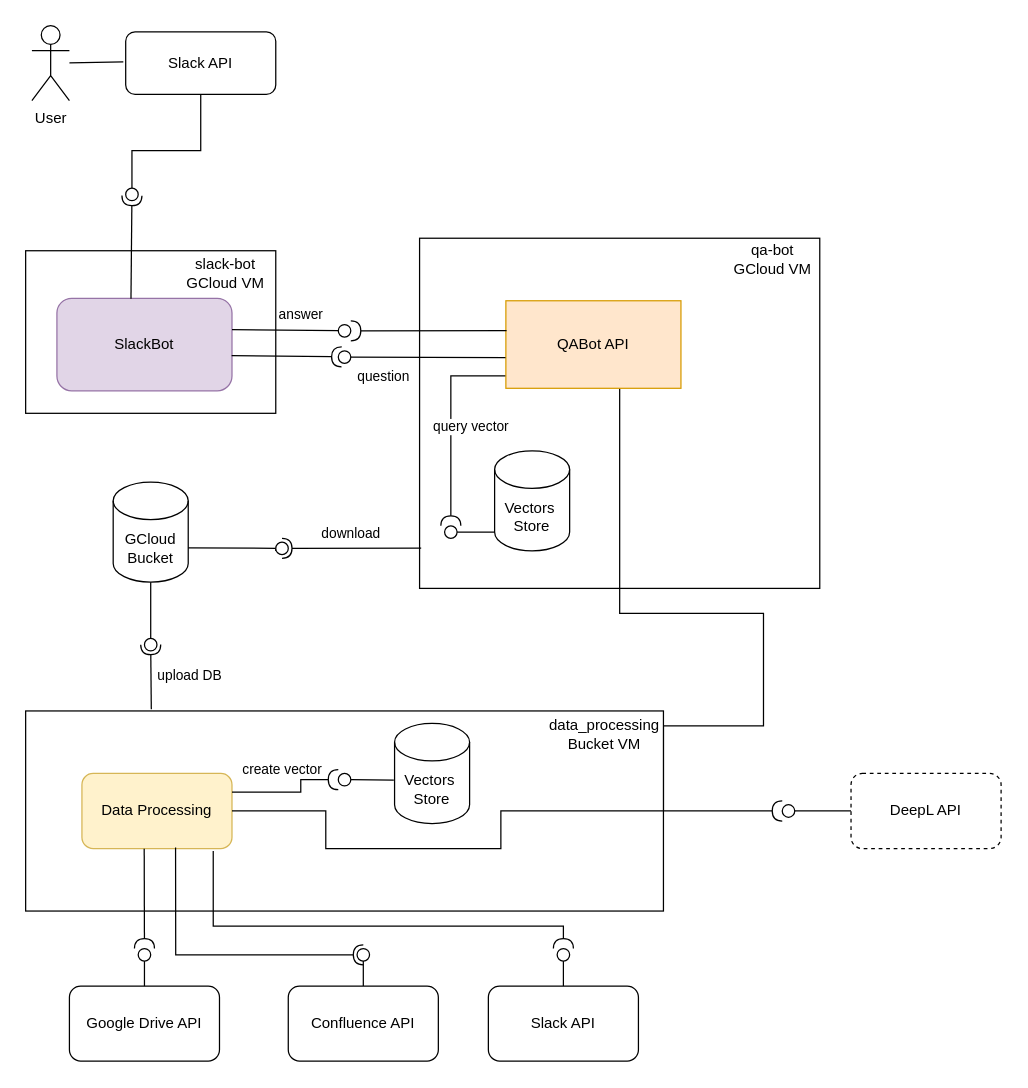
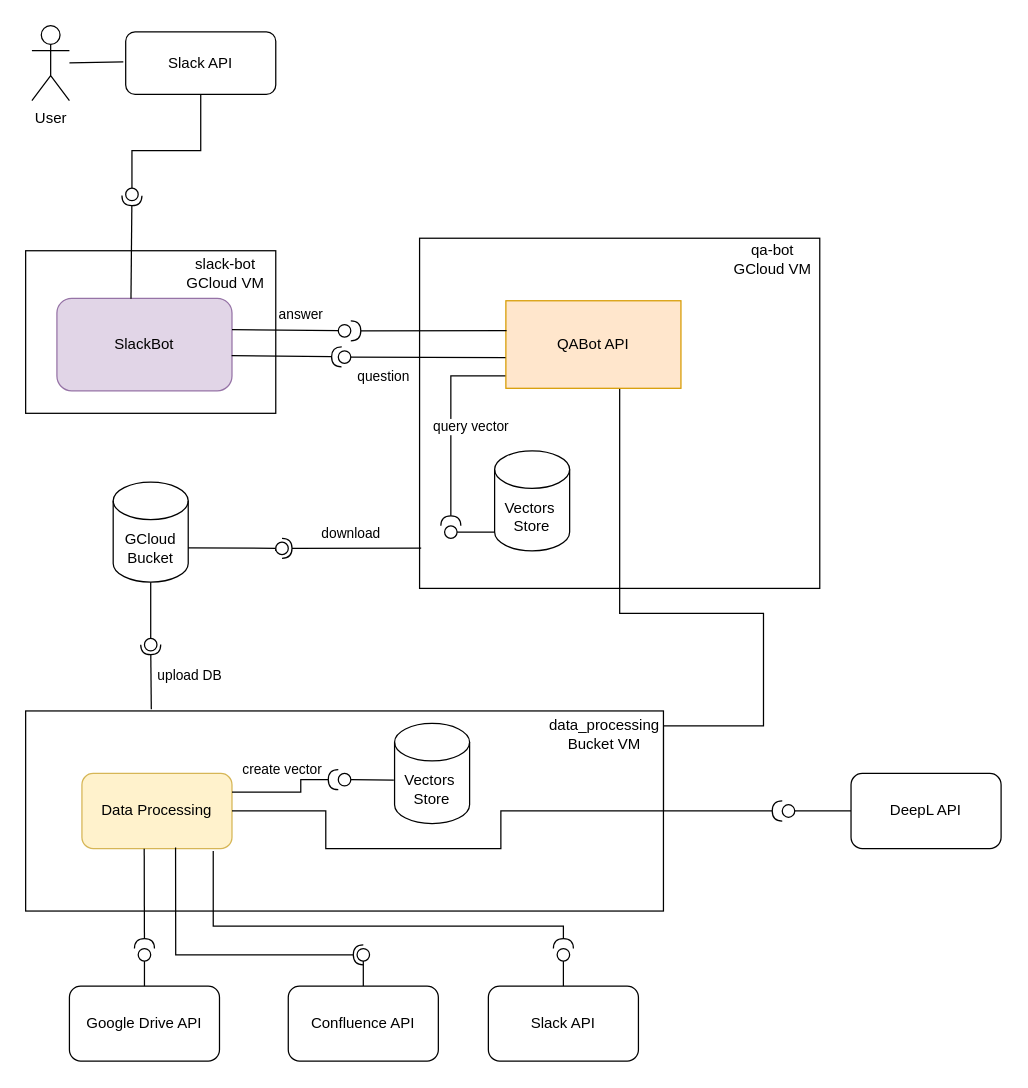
- <mxCell id="21" value="DeepL API" style="rounded=1;whiteSpace=wrap;html=1;dashed=1;" vertex="1" parent="1"><mxGeometry x="680" y="618" width="120" height="60" as="geometry" /></mxCell>
+ <mxCell id="21" value="DeepL API" style="rounded=1;whiteSpace=wrap;html=1;" vertex="1" parent="1"><mxGeometry x="680" y="618" width="120" height="60" as="geometry" /></mxCell>
